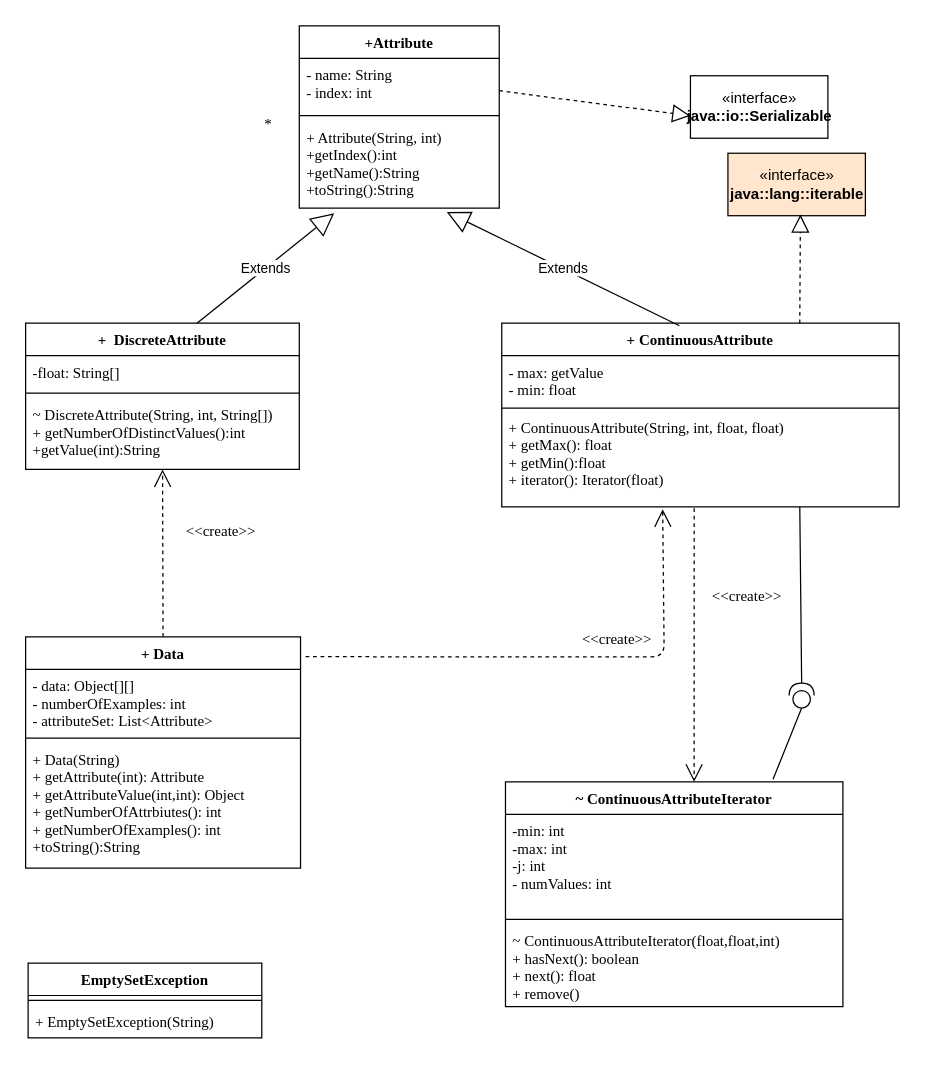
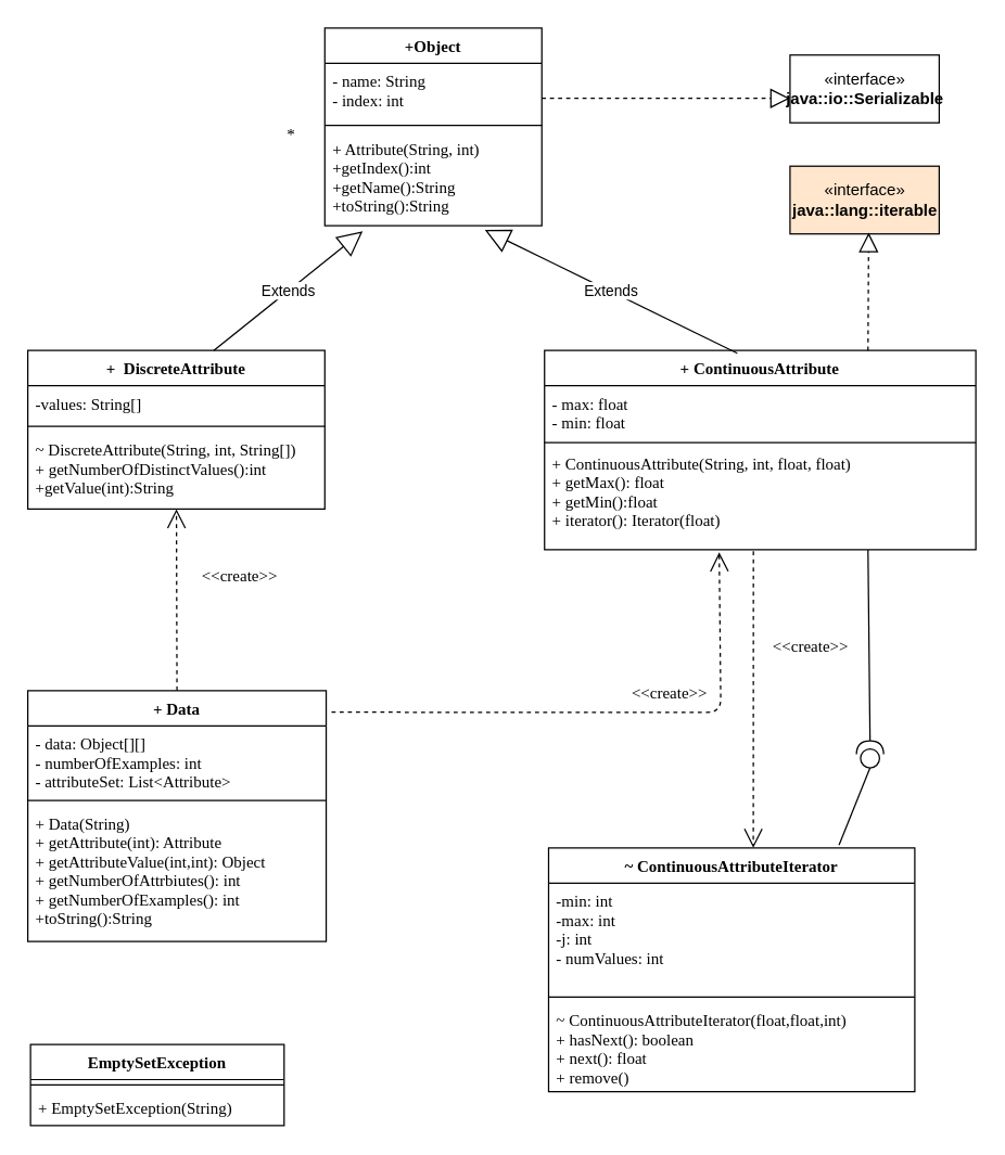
- <mxCell id="2" value="+Attribute" style="swimlane;fontStyle=1;align=center;verticalAlign=top;childLayout=stackLayout;horizontal=1;startSize=26;horizontalStack=0;resizeParent=1;resizeParentMax=0;resizeLast=0;collapsible=1;marginBottom=0;fontSize=12;fontFamily=Verdana;" parent="1" vertex="1"><mxGeometry x="239" y="20" width="160" height="146" as="geometry"><mxRectangle x="313" y="28" width="76" height="26" as="alternateBounds" /></mxGeometry></mxCell>
+ <mxCell id="2" value="+Object" style="swimlane;fontStyle=1;align=center;verticalAlign=top;childLayout=stackLayout;horizontal=1;startSize=26;horizontalStack=0;resizeParent=1;resizeParentMax=0;resizeLast=0;collapsible=1;marginBottom=0;fontSize=12;fontFamily=Verdana;" parent="1" vertex="1"><mxGeometry x="239" y="20" width="160" height="146" as="geometry"><mxRectangle x="313" y="28" width="76" height="26" as="alternateBounds" /></mxGeometry></mxCell>
- <mxCell id="31" value="«interface»&lt;br&gt;&lt;b&gt;java::io::Serializable&lt;/b&gt;" style="html=1;" vertex="1" parent="1"><mxGeometry x="552" y="60" width="110" height="50" as="geometry" /></mxCell>
+ <mxCell id="31" value="«interface»&lt;br&gt;&lt;b&gt;java::io::Serializable&lt;/b&gt;" style="html=1;" vertex="1" parent="1"><mxGeometry x="582" y="40" width="110" height="50" as="geometry" /></mxCell>
- <mxCell id="7" value="-float: String[]" style="text;strokeColor=none;fillColor=none;align=left;verticalAlign=top;spacingLeft=4;spacingRight=4;overflow=hidden;rotatable=0;points=[[0,0.5],[1,0.5]];portConstraint=eastwest;fontSize=12;fontFamily=Verdana;" parent="6" vertex="1"><mxGeometry y="26" width="219" height="26" as="geometry" /></mxCell>
+ <mxCell id="7" value="-values: String[]" style="text;strokeColor=none;fillColor=none;align=left;verticalAlign=top;spacingLeft=4;spacingRight=4;overflow=hidden;rotatable=0;points=[[0,0.5],[1,0.5]];portConstraint=eastwest;fontSize=12;fontFamily=Verdana;" parent="6" vertex="1"><mxGeometry y="26" width="219" height="26" as="geometry" /></mxCell>
- <mxCell id="11" value="- max: getValue&#10;- min: float&#10;" style="text;strokeColor=none;fillColor=none;align=left;verticalAlign=top;spacingLeft=4;spacingRight=4;overflow=hidden;rotatable=0;points=[[0,0.5],[1,0.5]];portConstraint=eastwest;fontSize=12;fontFamily=Verdana;" parent="10" vertex="1"><mxGeometry y="26" width="318" height="40" as="geometry" /></mxCell>
+ <mxCell id="11" value="- max: float&#10;- min: float&#10;" style="text;strokeColor=none;fillColor=none;align=left;verticalAlign=top;spacingLeft=4;spacingRight=4;overflow=hidden;rotatable=0;points=[[0,0.5],[1,0.5]];portConstraint=eastwest;fontSize=12;fontFamily=Verdana;" parent="10" vertex="1"><mxGeometry y="26" width="318" height="40" as="geometry" /></mxCell>
